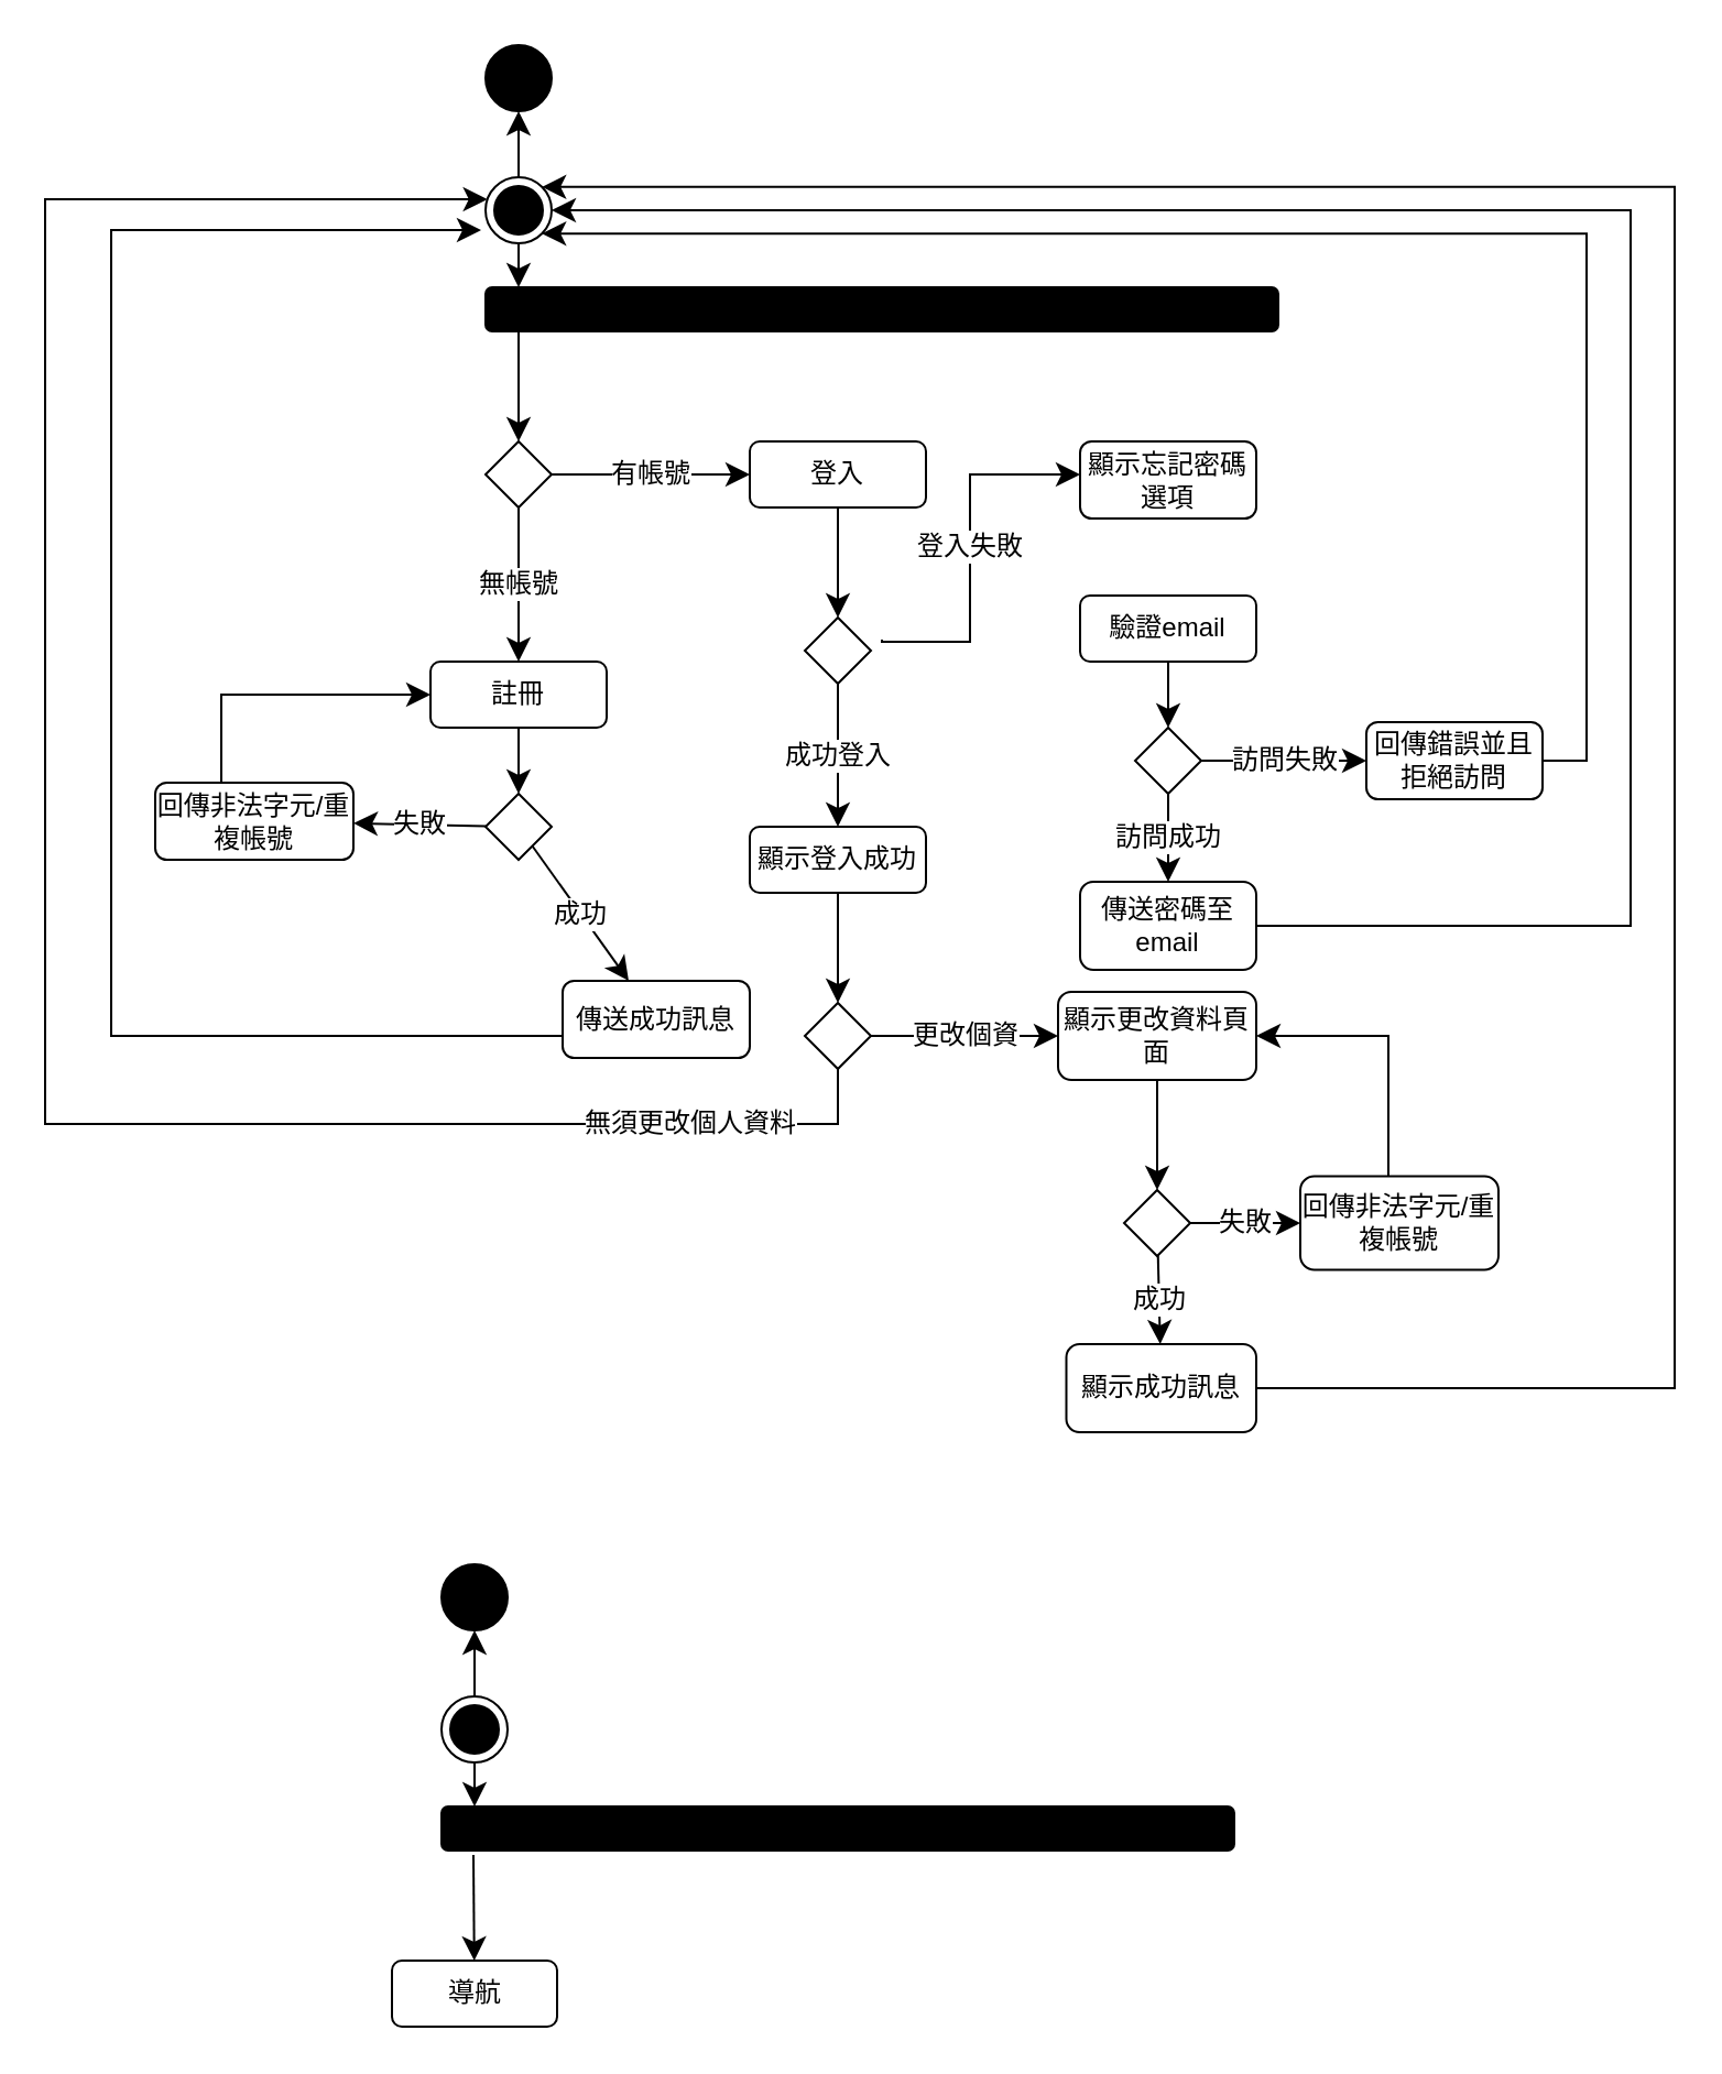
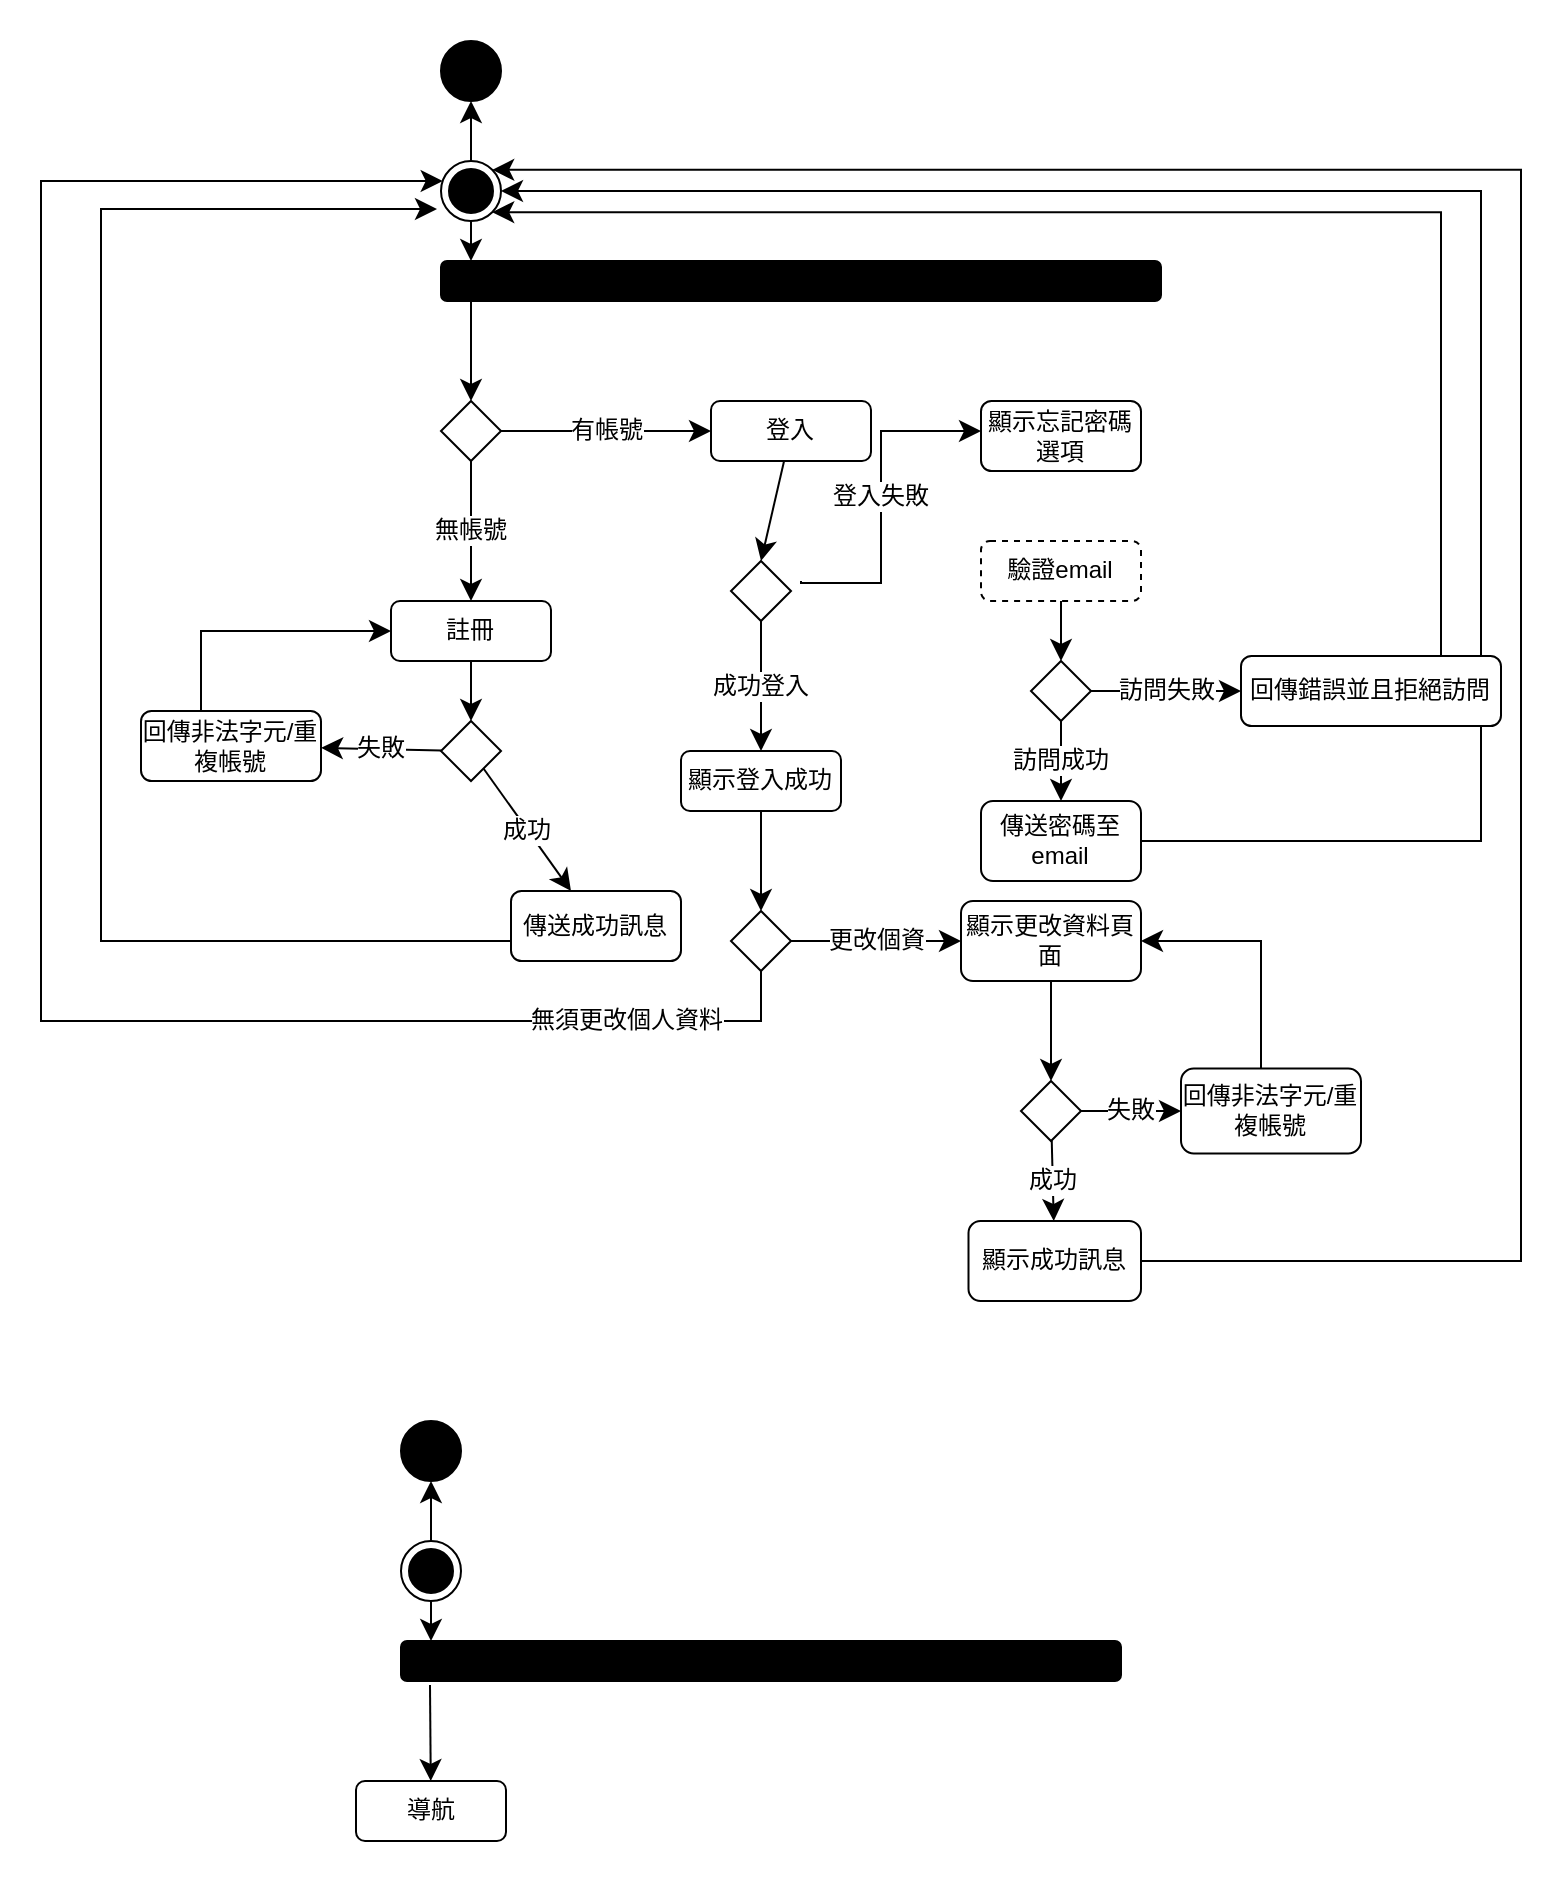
- <mxCell id="14" value="登入" style="rounded=1;whiteSpace=wrap;html=1;" vertex="1" parent="1"><mxGeometry x="340" y="200" width="80" height="30" as="geometry" /></mxCell>
+ <mxCell id="14" value="登入" style="rounded=1;whiteSpace=wrap;html=1;" vertex="1" parent="1"><mxGeometry x="355" y="200" width="80" height="30" as="geometry" /></mxCell>
- <mxCell id="41" value="驗證email" style="rounded=1;whiteSpace=wrap;html=1;" vertex="1" parent="1"><mxGeometry x="490" y="270" width="80" height="30" as="geometry" /></mxCell>
+ <mxCell id="41" value="驗證email" style="rounded=1;whiteSpace=wrap;html=1;dashed=1;" vertex="1" parent="1"><mxGeometry x="490" y="270" width="80" height="30" as="geometry" /></mxCell>
- <mxCell id="48" value="回傳錯誤並且拒絕訪問" style="rounded=1;whiteSpace=wrap;html=1;" vertex="1" parent="1"><mxGeometry x="620" y="327.5" width="80" height="35" as="geometry" /></mxCell>
+ <mxCell id="48" value="回傳錯誤並且拒絕訪問" style="rounded=1;whiteSpace=wrap;html=1;" vertex="1" parent="1"><mxGeometry x="620" y="327.5" width="130" height="35" as="geometry" /></mxCell>
